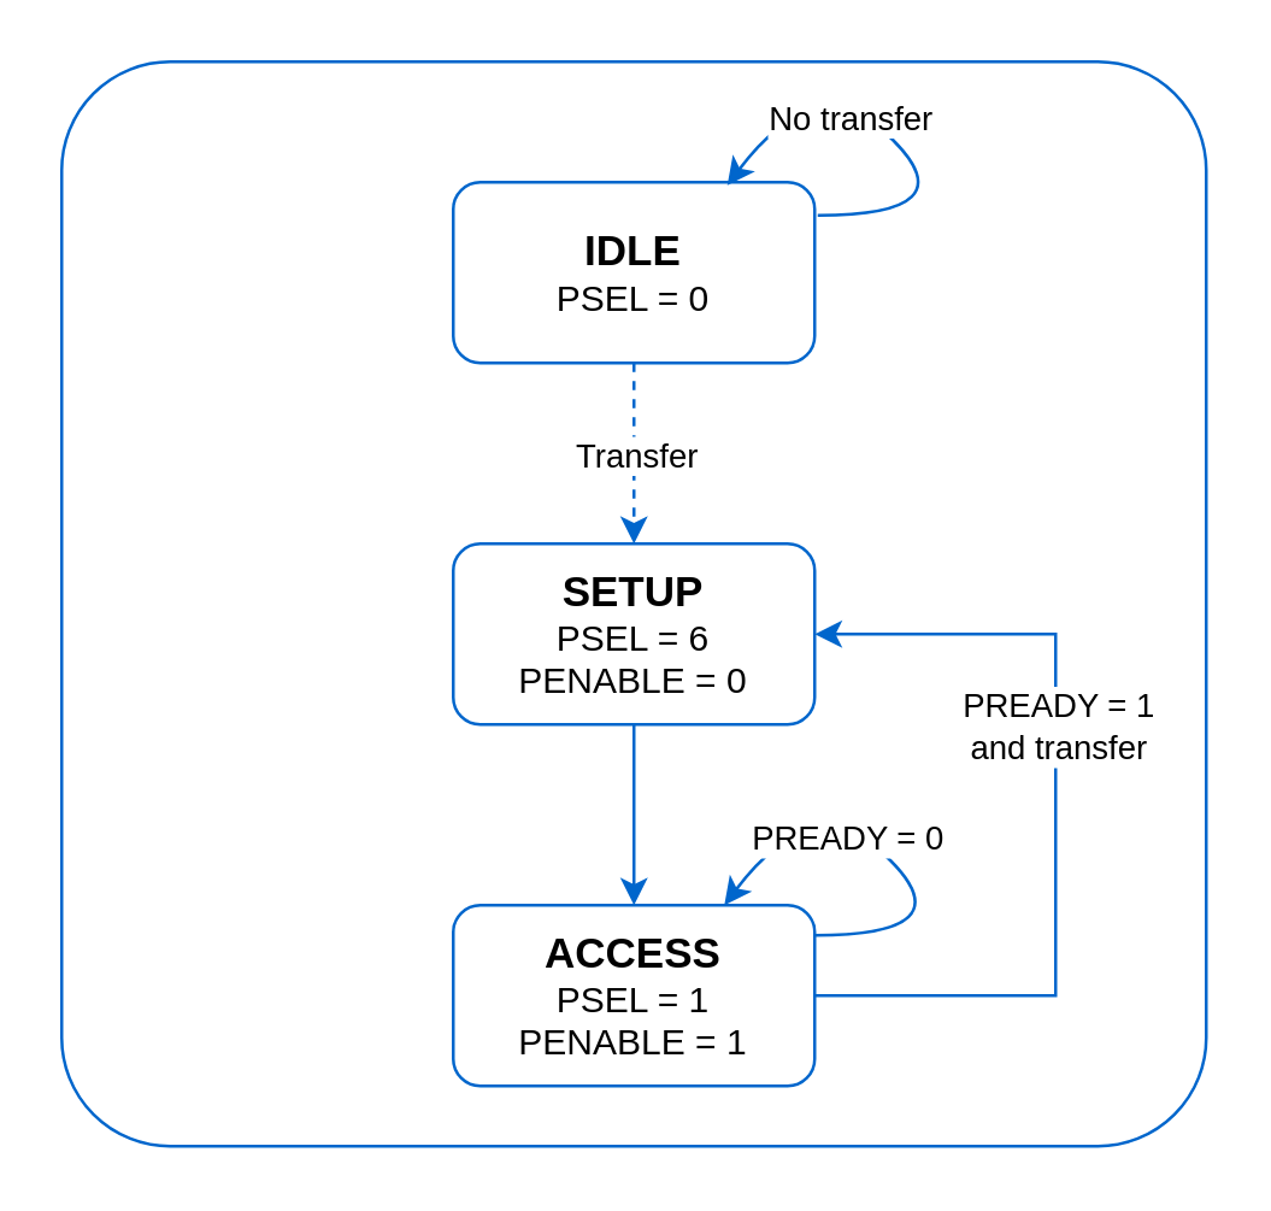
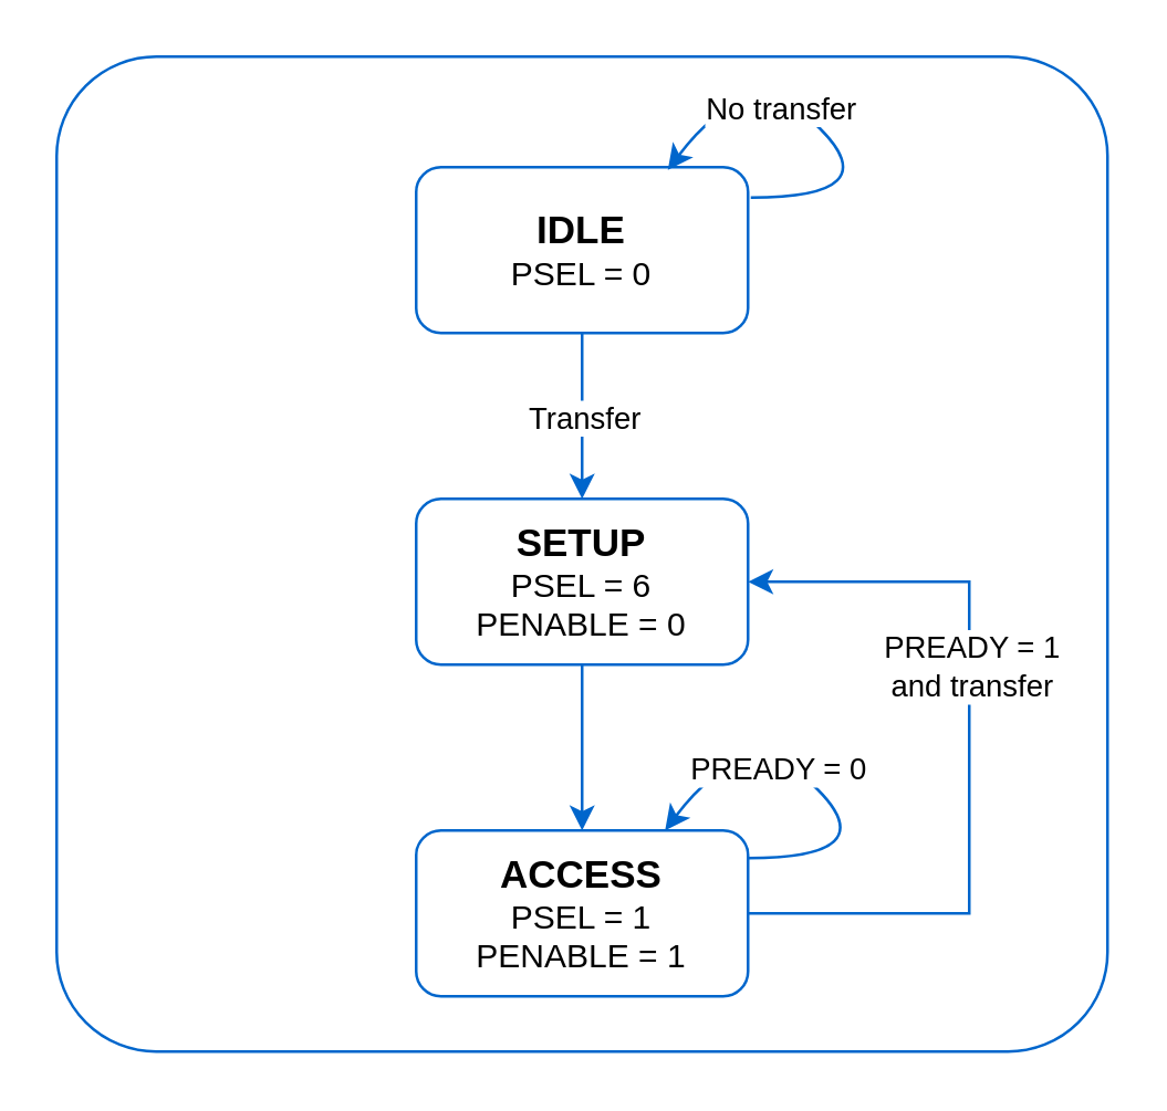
- <mxCell id="8" value="" style="endArrow=classic;html=1;rounded=0;exitX=0.5;exitY=1;exitDx=0;exitDy=0;strokeColor=#0066CC;dashed=1;" edge="1" parent="1" source="3" target="4"><mxGeometry relative="1" as="geometry"><mxPoint x="240" y="280" as="sourcePoint" /><mxPoint x="340" y="280" as="targetPoint" /></mxGeometry></mxCell>
+ <mxCell id="8" value="" style="endArrow=classic;html=1;rounded=0;exitX=0.5;exitY=1;exitDx=0;exitDy=0;strokeColor=#0066CC;" edge="1" parent="1" source="3" target="4"><mxGeometry relative="1" as="geometry"><mxPoint x="240" y="280" as="sourcePoint" /><mxPoint x="340" y="280" as="targetPoint" /></mxGeometry></mxCell>
